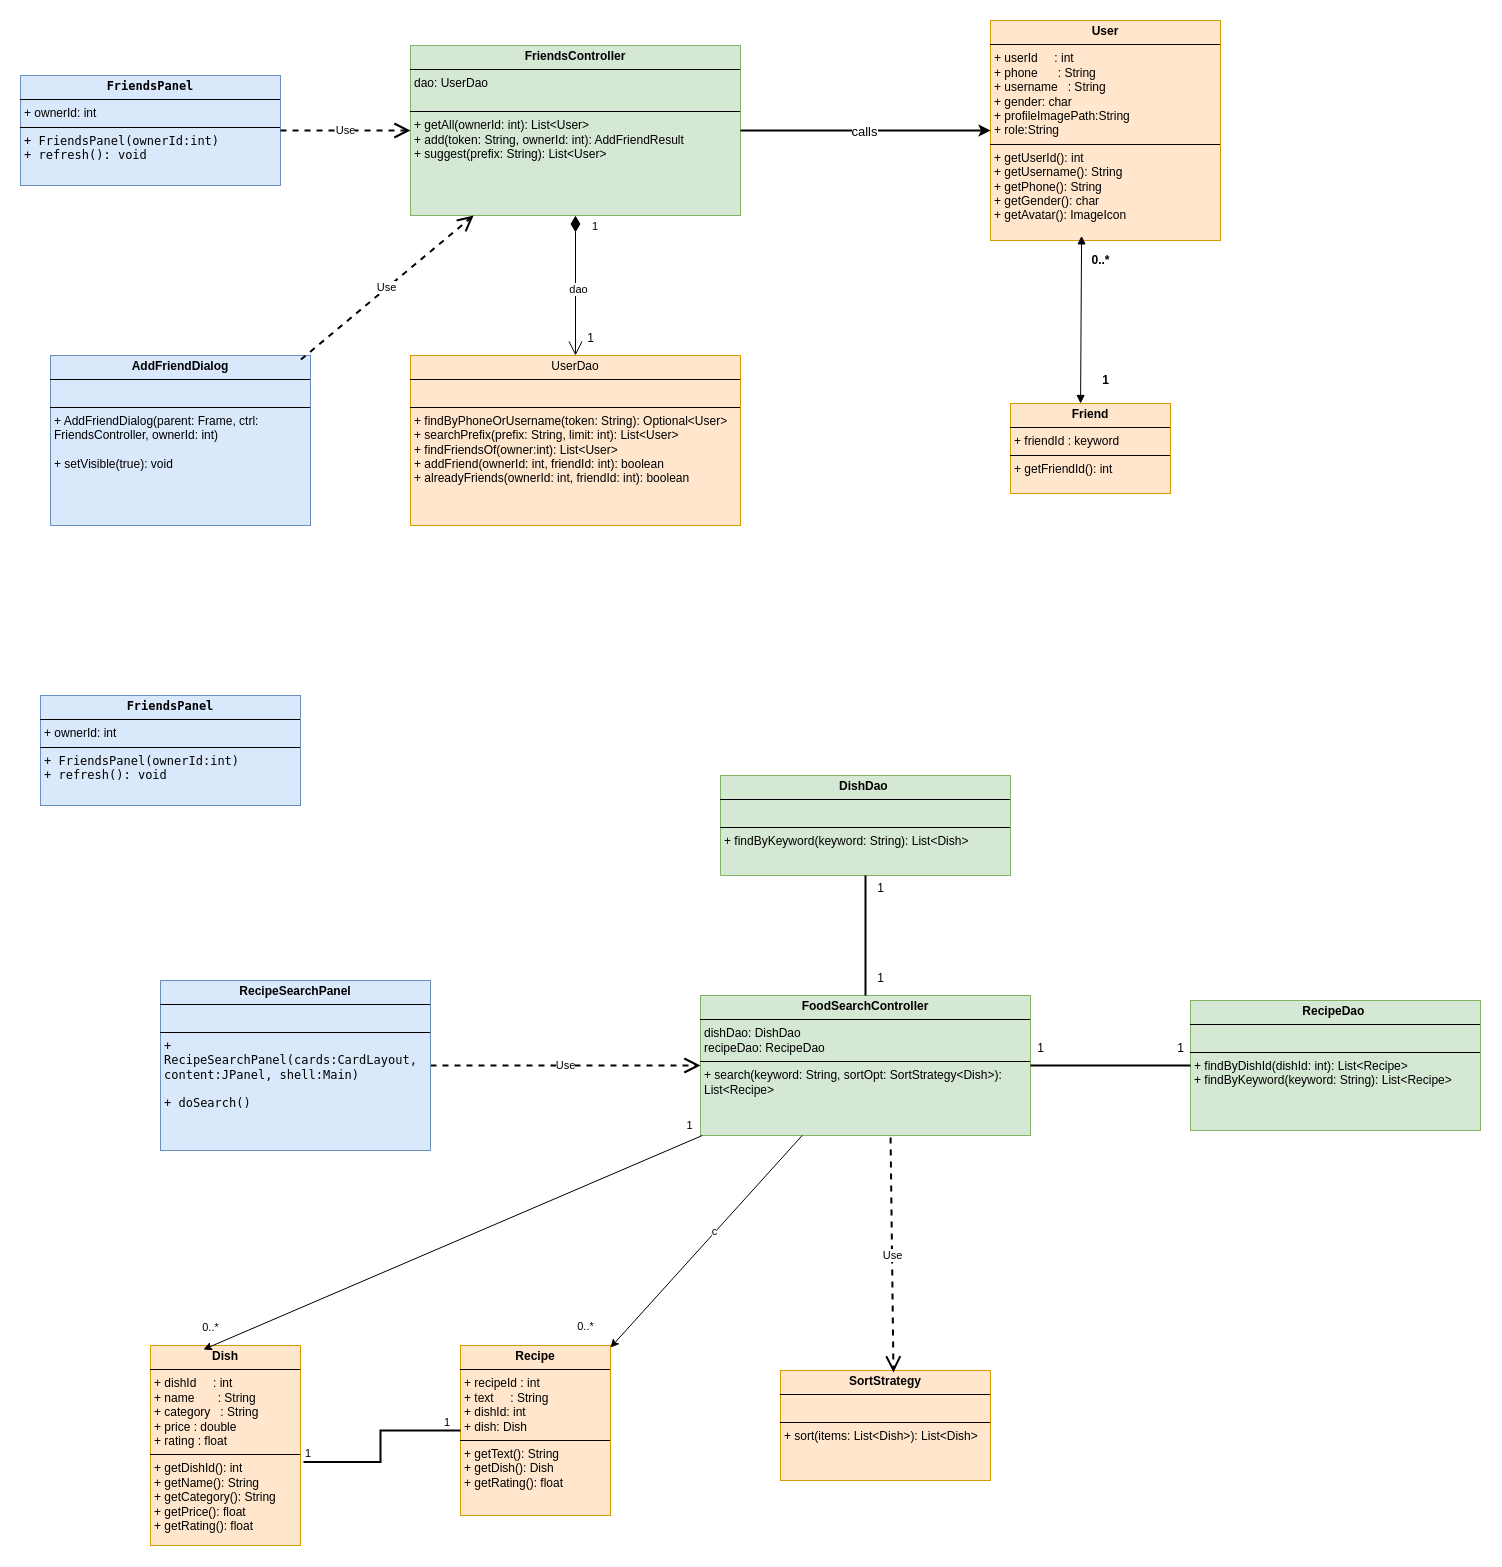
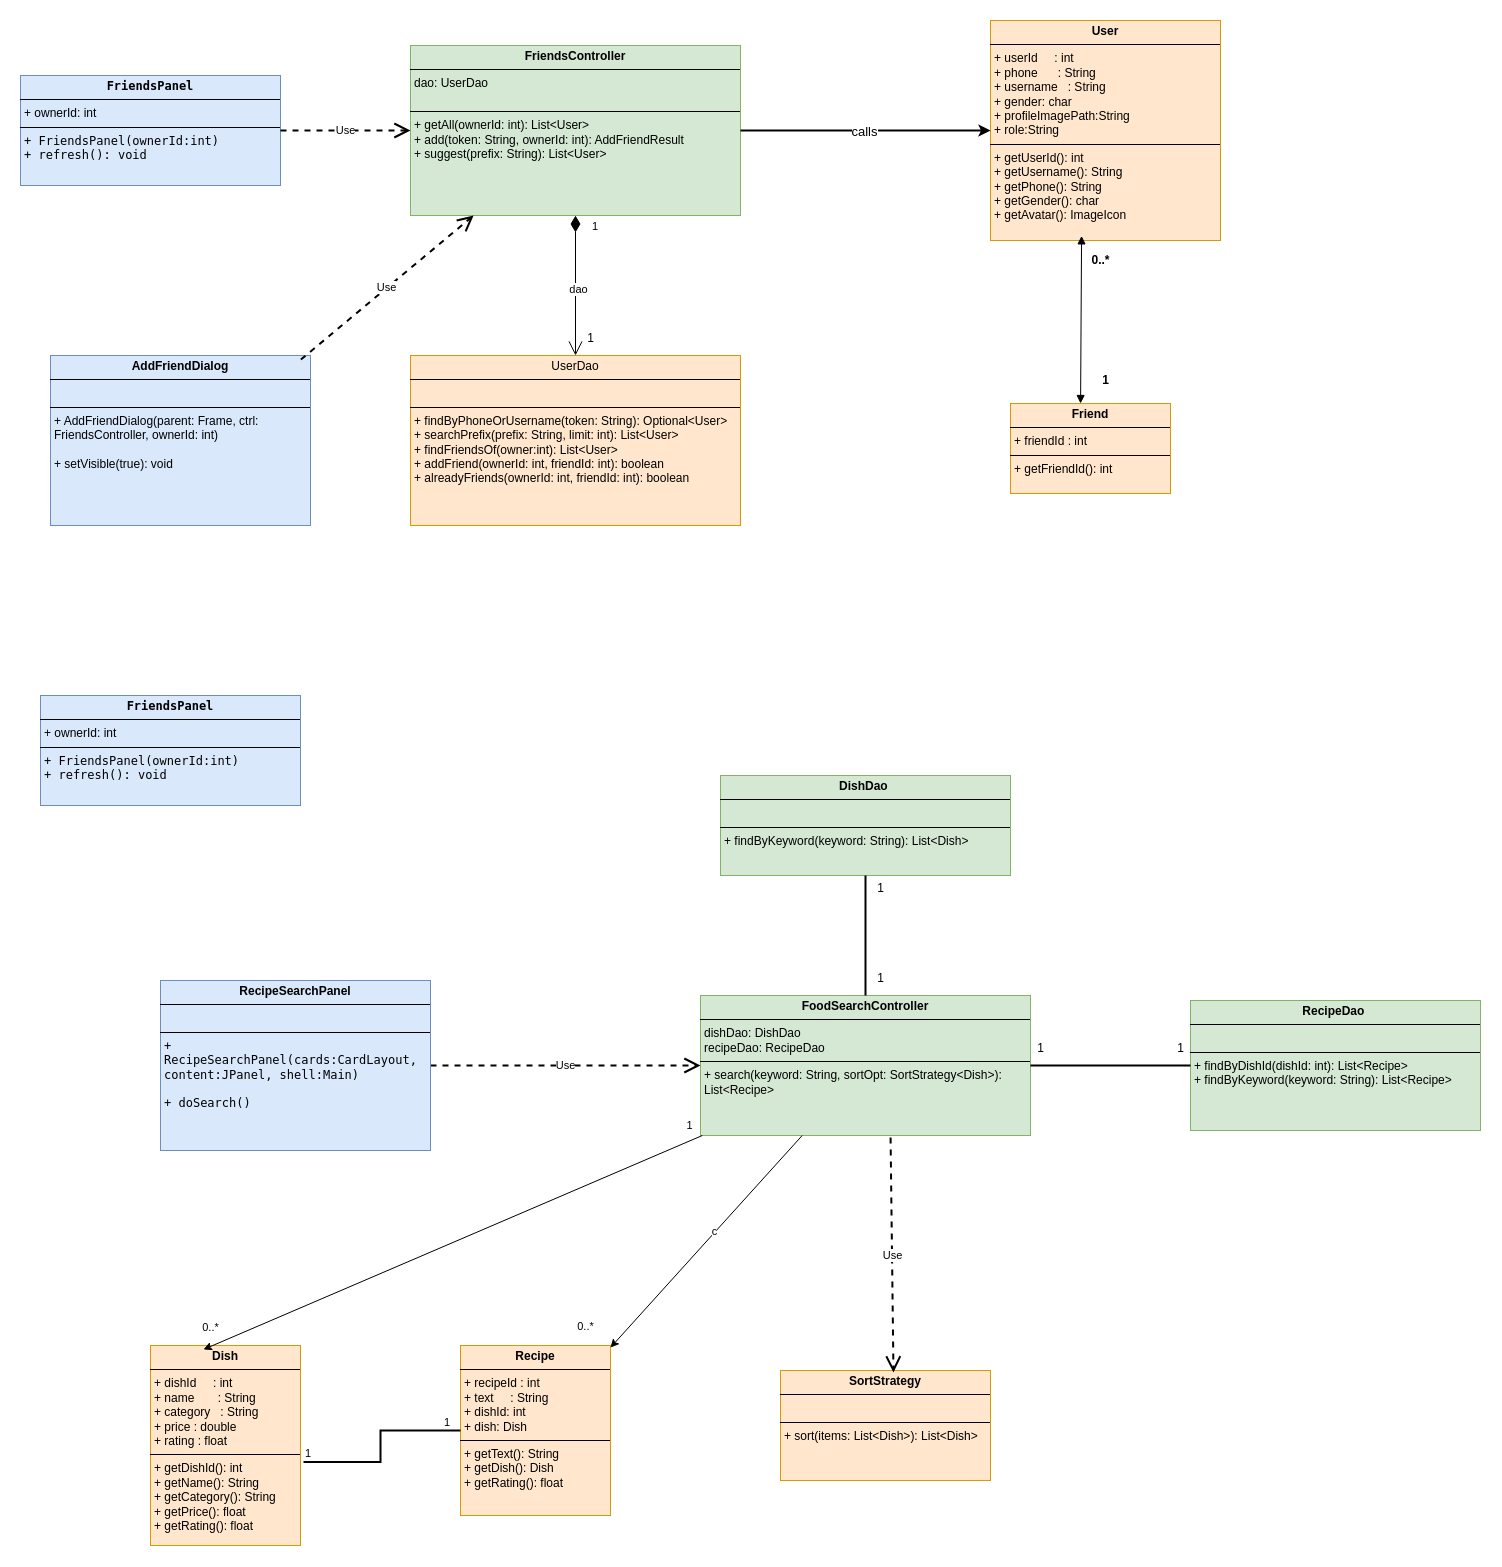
- <mxCell id="5" value="&lt;p style=&quot;margin:0px;margin-top:4px;text-align:center;&quot;&gt;&lt;b&gt;Friend&lt;/b&gt;&lt;/p&gt;&lt;hr size=&quot;1&quot; style=&quot;border-style:solid;&quot;&gt;&lt;p style=&quot;margin:0px;margin-left:4px;&quot;&gt;+ friendId : keyword&lt;/p&gt;&lt;hr size=&quot;1&quot; style=&quot;border-style:solid;&quot;&gt;&lt;p style=&quot;margin:0px;margin-left:4px;&quot;&gt;+ getFriendId(): int&lt;/p&gt;" style="verticalAlign=top;align=left;overflow=fill;html=1;whiteSpace=wrap;fillColor=#ffe6cc;strokeColor=#d79b00;" parent="1" vertex="1"><mxGeometry x="1010" y="403" width="160" height="90" as="geometry" /></mxCell>
+ <mxCell id="5" value="&lt;p style=&quot;margin:0px;margin-top:4px;text-align:center;&quot;&gt;&lt;b&gt;Friend&lt;/b&gt;&lt;/p&gt;&lt;hr size=&quot;1&quot; style=&quot;border-style:solid;&quot;&gt;&lt;p style=&quot;margin:0px;margin-left:4px;&quot;&gt;+ friendId : int&lt;/p&gt;&lt;hr size=&quot;1&quot; style=&quot;border-style:solid;&quot;&gt;&lt;p style=&quot;margin:0px;margin-left:4px;&quot;&gt;+ getFriendId(): int&lt;/p&gt;" style="verticalAlign=top;align=left;overflow=fill;html=1;whiteSpace=wrap;fillColor=#ffe6cc;strokeColor=#d79b00;" parent="1" vertex="1"><mxGeometry x="1010" y="403" width="160" height="90" as="geometry" /></mxCell>
